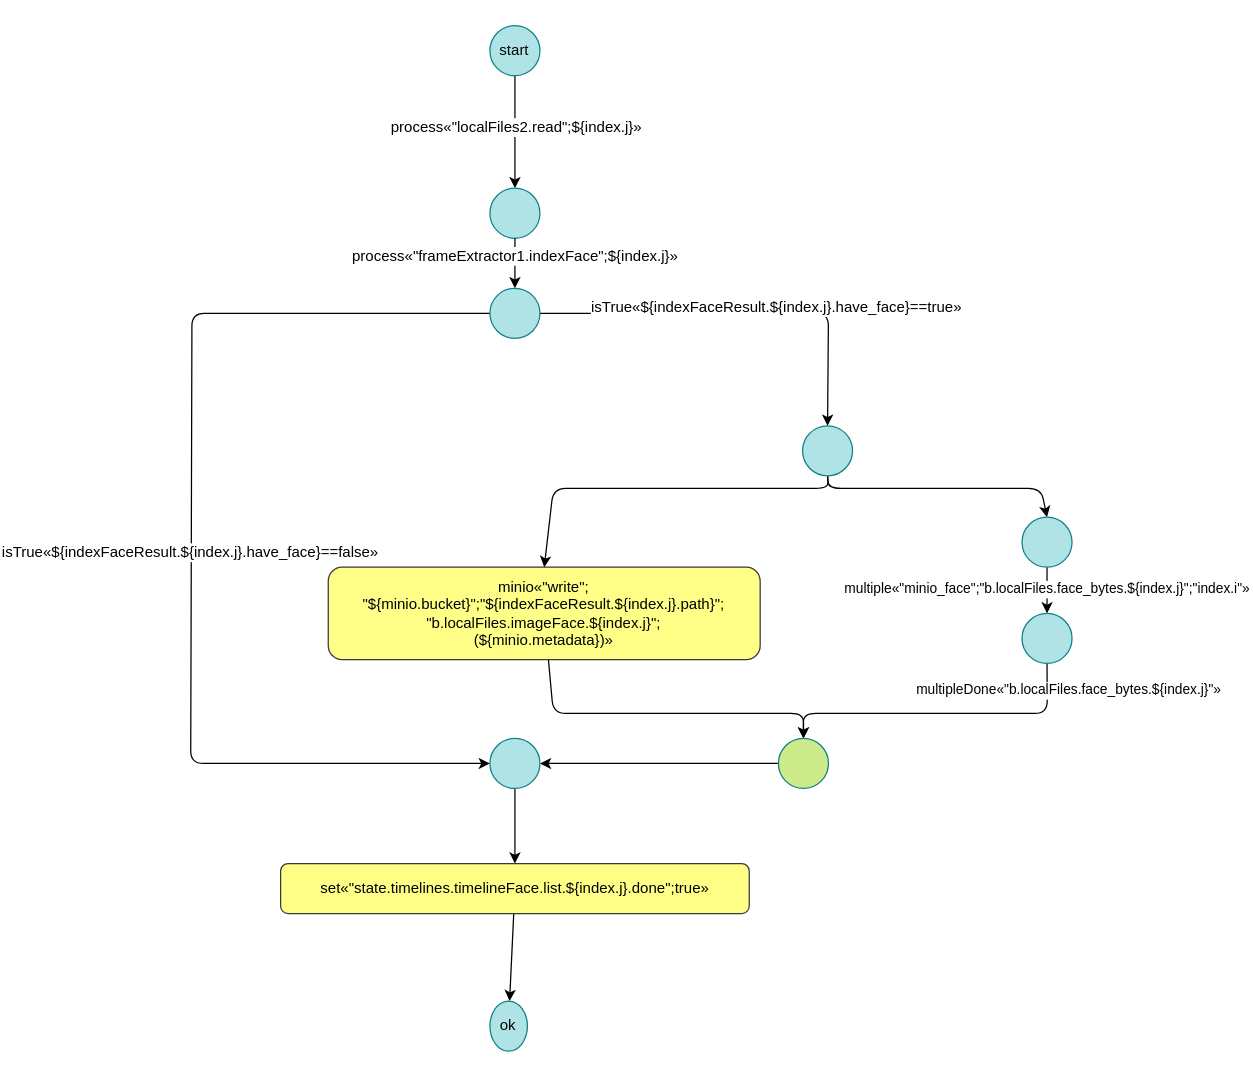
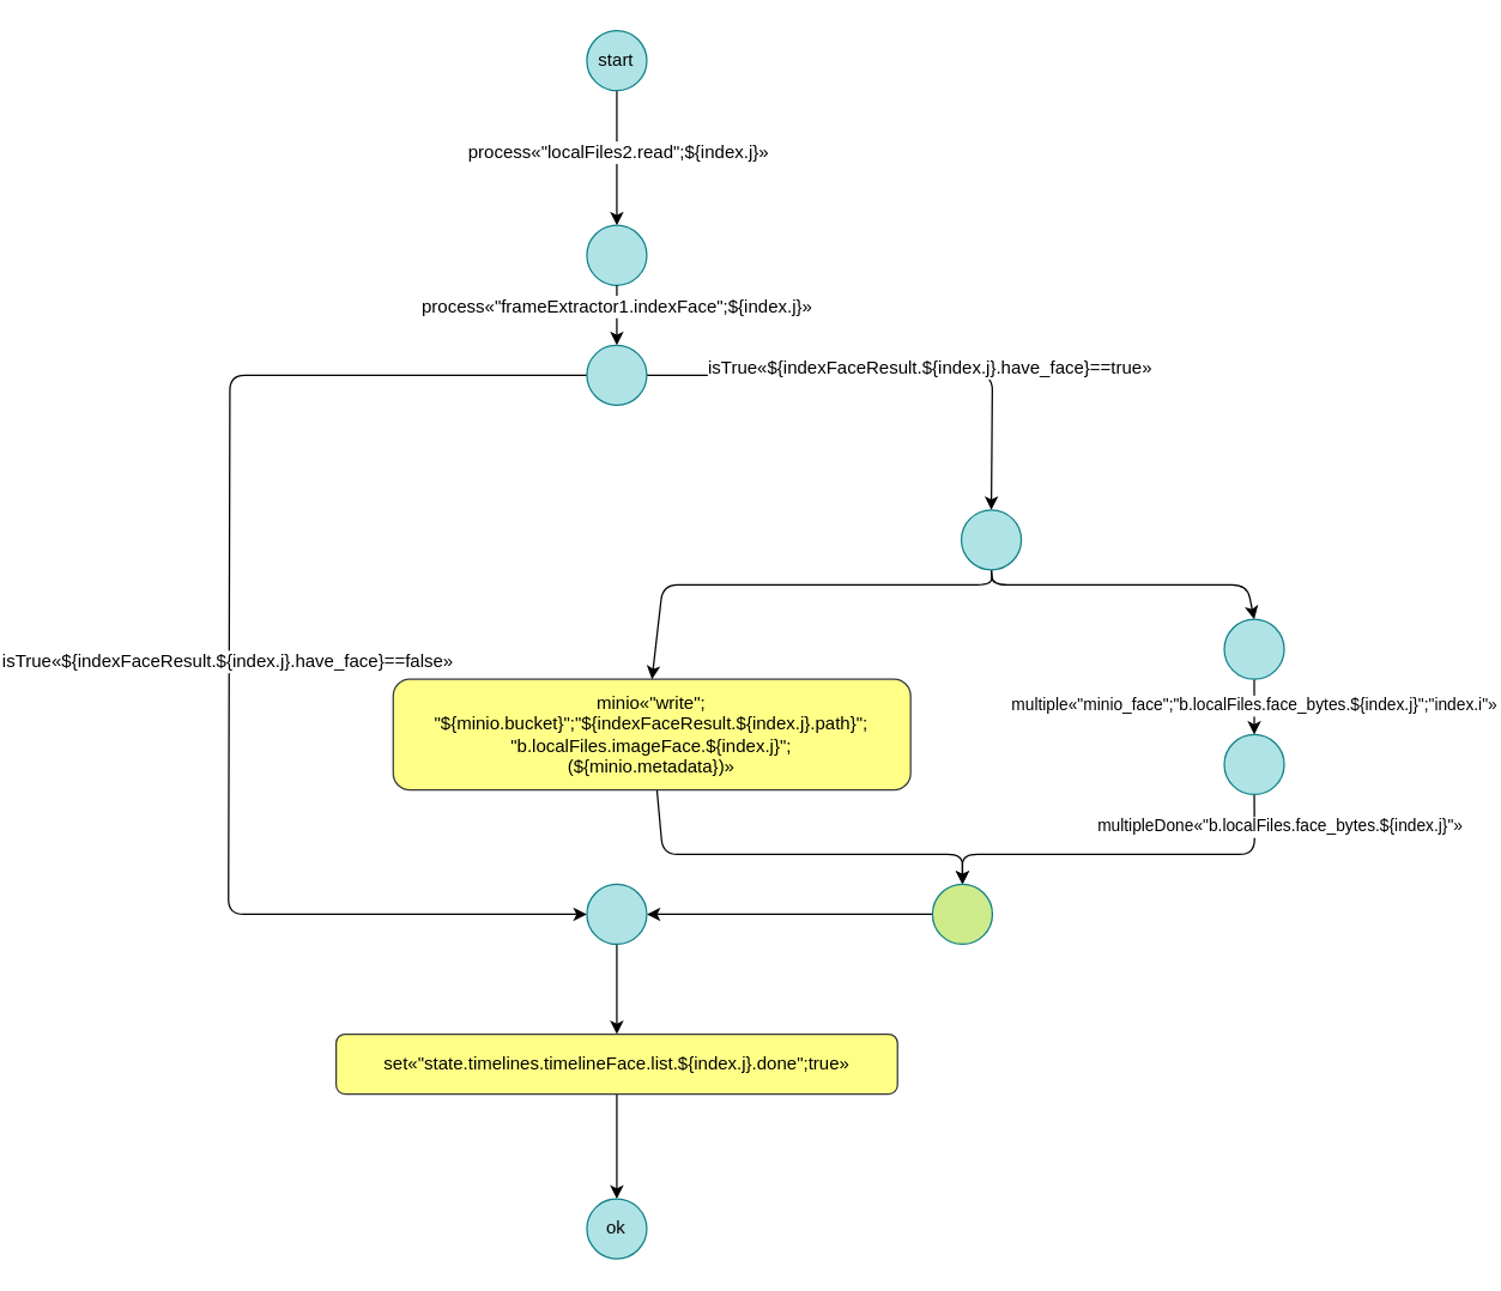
- <mxCell id="30" value="ok" style="ellipse;whiteSpace=wrap;html=1;fillColor=#b0e3e6;strokeColor=#0e8088;fontColor=#050505;" vertex="1" parent="1"><mxGeometry x="259.28" y="800" width="30" height="40" as="geometry" /></mxCell>
+ <mxCell id="30" value="ok" style="ellipse;whiteSpace=wrap;html=1;fillColor=#b0e3e6;strokeColor=#0e8088;fontColor=#050505;" vertex="1" parent="1"><mxGeometry x="259.28" y="800" width="40" height="40" as="geometry" /></mxCell>
